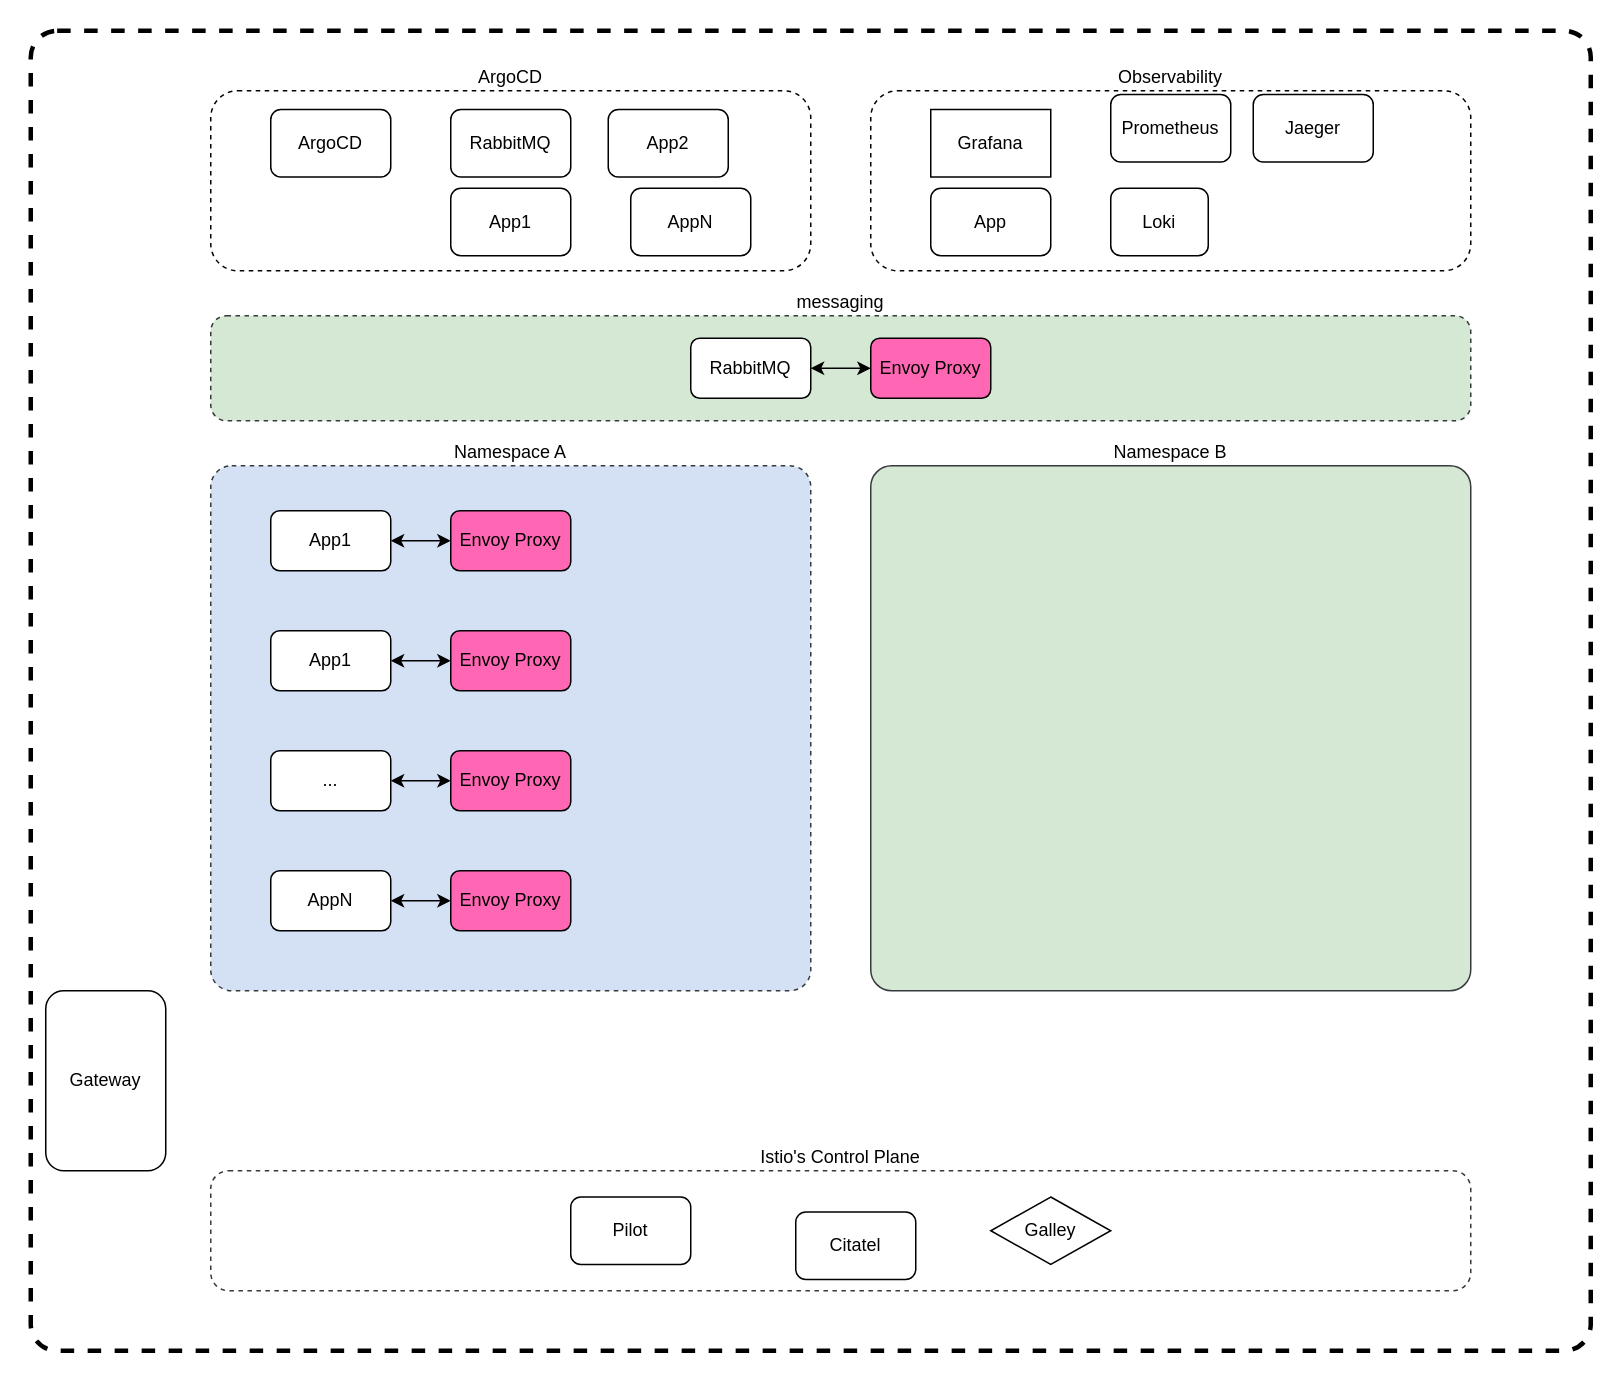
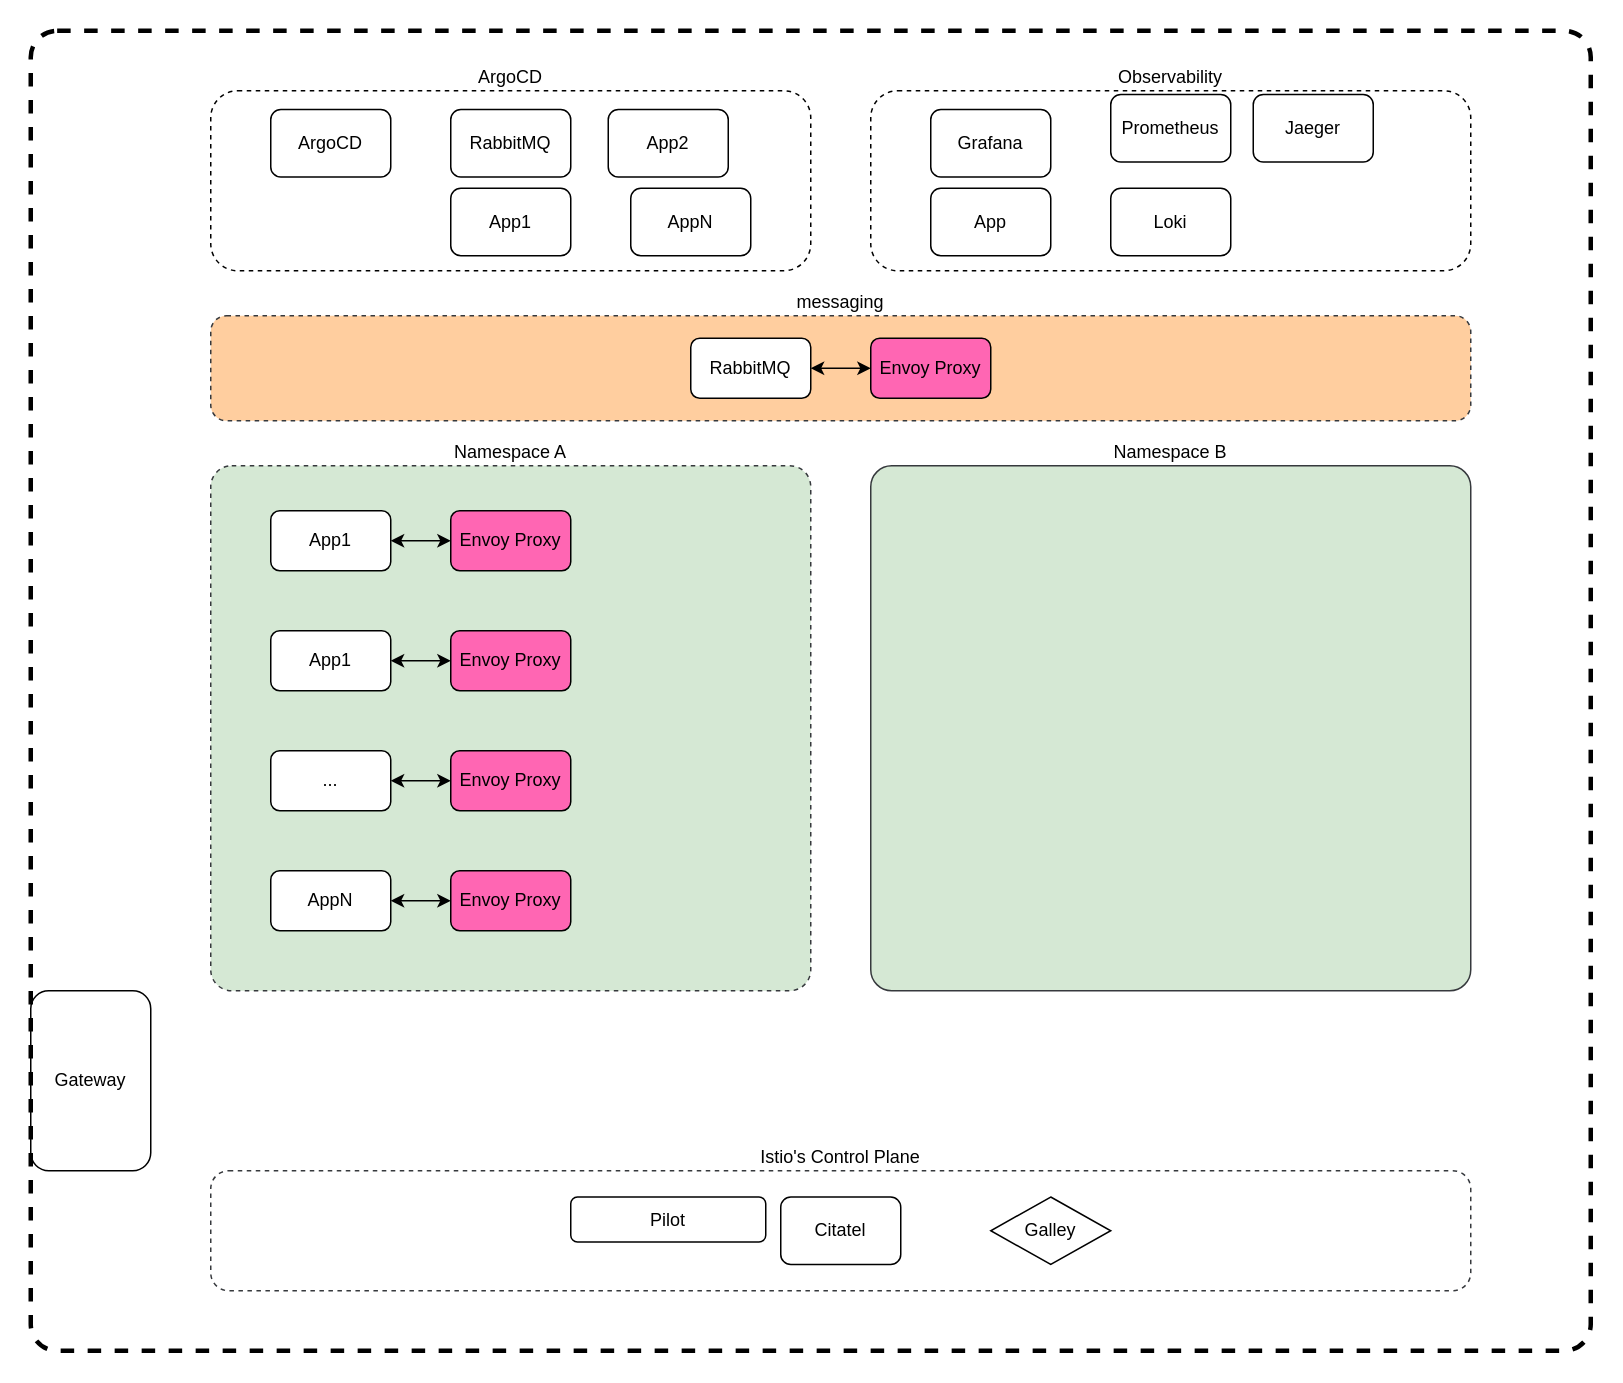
- <mxCell id="21" value="Grafana" style="whiteSpace=wrap;html=1;strokeColor=#000000;fillColor=none;fontColor=#000000;rounded=0;" parent="19" vertex="1"><mxGeometry x="40" y="12.5" width="80" height="45" as="geometry" /></mxCell>
+ <mxCell id="21" value="Grafana" style="rounded=1;whiteSpace=wrap;html=1;strokeColor=#000000;fillColor=none;fontColor=#000000;" parent="19" vertex="1"><mxGeometry x="40" y="12.5" width="80" height="45" as="geometry" /></mxCell>
- <mxCell id="25" value="Loki" style="rounded=1;whiteSpace=wrap;html=1;strokeColor=#000000;fillColor=none;fontColor=#000000;" parent="19" vertex="1"><mxGeometry x="160" y="65" width="65" height="45" as="geometry" /></mxCell>
+ <mxCell id="25" value="Loki" style="rounded=1;whiteSpace=wrap;html=1;strokeColor=#000000;fillColor=none;fontColor=#000000;" parent="19" vertex="1"><mxGeometry x="160" y="65" width="80" height="45" as="geometry" /></mxCell>
- <mxCell id="26" value="&lt;font color=&quot;#000000&quot;&gt;messaging&lt;/font&gt;" style="rounded=1;whiteSpace=wrap;html=1;fillColor=#d5e8d4;strokeColor=#36393d;labelPosition=center;verticalLabelPosition=top;align=center;verticalAlign=bottom;dashed=1;" parent="1" vertex="1"><mxGeometry x="140" y="210" width="840" height="70" as="geometry" /></mxCell>
+ <mxCell id="26" value="&lt;font color=&quot;#000000&quot;&gt;messaging&lt;/font&gt;" style="rounded=1;whiteSpace=wrap;html=1;fillColor=#FFCE9F;strokeColor=#36393d;labelPosition=center;verticalLabelPosition=top;align=center;verticalAlign=bottom;dashed=1;" parent="1" vertex="1"><mxGeometry x="140" y="210" width="840" height="70" as="geometry" /></mxCell>
- <mxCell id="4" value="&lt;font color=&quot;#000000&quot;&gt;Namespace A&lt;/font&gt;" style="rounded=1;whiteSpace=wrap;html=1;fillColor=#D4E1F5;strokeColor=#36393d;labelPosition=center;verticalLabelPosition=top;align=center;verticalAlign=bottom;dashed=1;arcSize=4;" parent="1" vertex="1"><mxGeometry x="140" y="310" width="400" height="350" as="geometry" /></mxCell>
+ <mxCell id="4" value="&lt;font color=&quot;#000000&quot;&gt;Namespace A&lt;/font&gt;" style="rounded=1;whiteSpace=wrap;html=1;fillColor=#d5e8d4;strokeColor=#36393d;labelPosition=center;verticalLabelPosition=top;align=center;verticalAlign=bottom;dashed=1;arcSize=4;" parent="1" vertex="1"><mxGeometry x="140" y="310" width="400" height="350" as="geometry" /></mxCell>
- <mxCell id="3" value="Gateway" style="rounded=1;whiteSpace=wrap;html=1;strokeColor=#000000;fillColor=none;fontColor=#000000;direction=east;" parent="1" vertex="1"><mxGeometry x="30" y="660" width="80" height="120" as="geometry" /></mxCell>
+ <mxCell id="3" value="Gateway" style="rounded=1;whiteSpace=wrap;html=1;strokeColor=#000000;fillColor=none;fontColor=#000000;direction=east;" parent="1" vertex="1"><mxGeometry x="20" y="660" width="80" height="120" as="geometry" /></mxCell>
- <mxCell id="38" value="Pilot" style="rounded=1;whiteSpace=wrap;html=1;strokeColor=#000000;fillColor=none;fontColor=#000000;" parent="36" vertex="1"><mxGeometry x="240" y="17.5" width="80" height="45" as="geometry" /></mxCell>
+ <mxCell id="38" value="Pilot" style="rounded=1;whiteSpace=wrap;html=1;strokeColor=#000000;fillColor=none;fontColor=#000000;" parent="36" vertex="1"><mxGeometry x="240" y="17.5" width="130" height="30" as="geometry" /></mxCell>
- <mxCell id="39" value="Citatel" style="rounded=1;whiteSpace=wrap;html=1;strokeColor=#000000;fillColor=none;fontColor=#000000;" parent="36" vertex="1"><mxGeometry x="390" y="27.5" width="80" height="45" as="geometry" /></mxCell>
+ <mxCell id="39" value="Citatel" style="rounded=1;whiteSpace=wrap;html=1;strokeColor=#000000;fillColor=none;fontColor=#000000;" parent="36" vertex="1"><mxGeometry x="380" y="17.5" width="80" height="45" as="geometry" /></mxCell>
